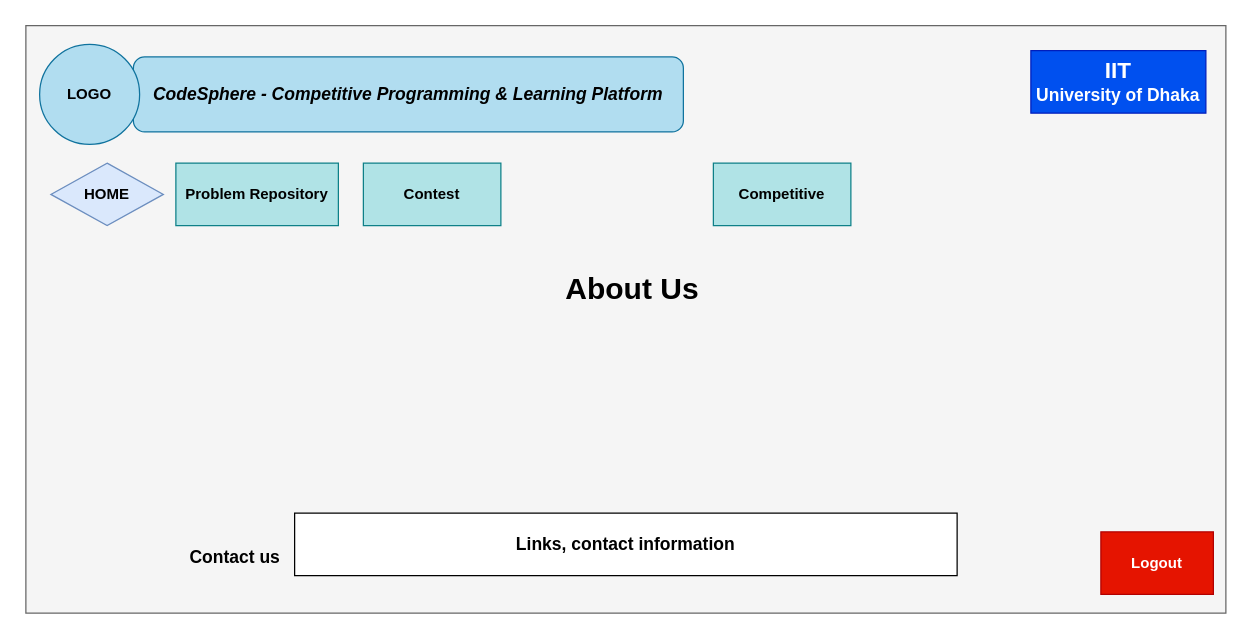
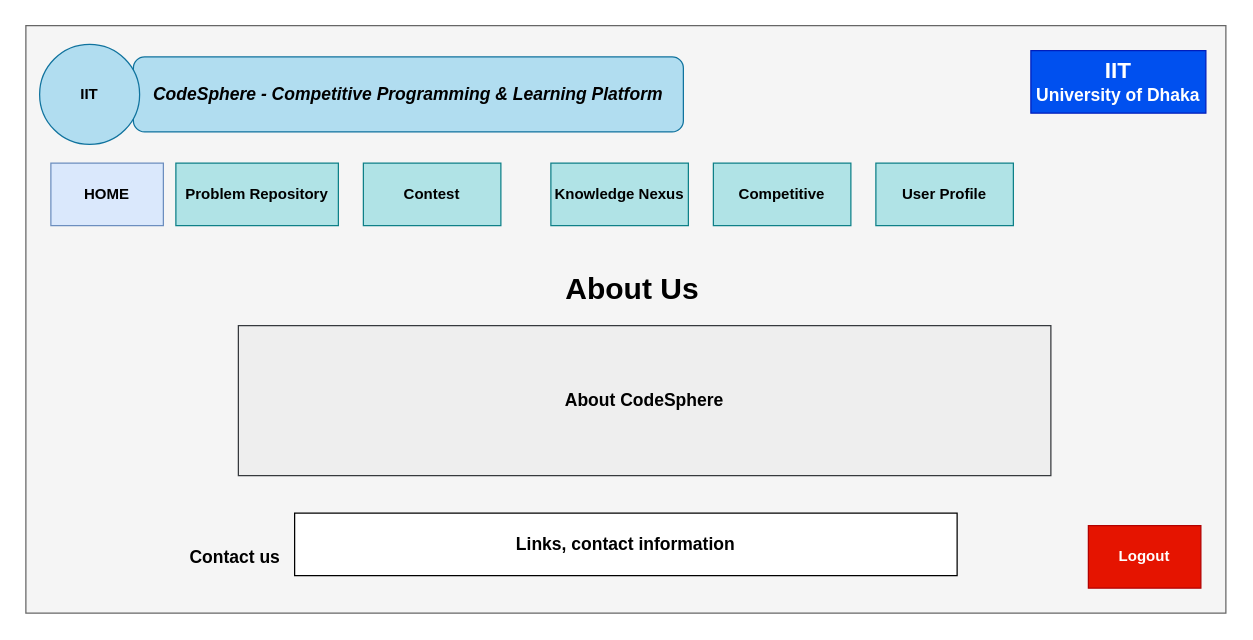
- <mxCell id="16" value="&lt;b&gt;LOGO&lt;/b&gt;" style="ellipse;whiteSpace=wrap;html=1;aspect=fixed;fillColor=#b1ddf0;strokeColor=#10739e;" vertex="1" parent="1"><mxGeometry x="31" y="35" width="80" height="80" as="geometry" /></mxCell>
+ <mxCell id="16" value="&lt;b&gt;IIT&lt;/b&gt;" style="ellipse;whiteSpace=wrap;html=1;aspect=fixed;fillColor=#b1ddf0;strokeColor=#10739e;" vertex="1" parent="1"><mxGeometry x="31" y="35" width="80" height="80" as="geometry" /></mxCell>
- <mxCell id="3" value="&lt;b&gt;HOME&lt;/b&gt;" style="rhombus;whiteSpace=wrap;html=1;fillColor=#dae8fc;strokeColor=#6c8ebf;" parent="1" vertex="1"><mxGeometry x="40" y="130" width="90" height="50" as="geometry" /></mxCell>
+ <mxCell id="3" value="&lt;b&gt;HOME&lt;/b&gt;" style="rounded=0;whiteSpace=wrap;html=1;fillColor=#dae8fc;strokeColor=#6c8ebf;" parent="1" vertex="1"><mxGeometry x="40" y="130" width="90" height="50" as="geometry" /></mxCell>
+ <mxCell id="6" value="&lt;b&gt;Knowledge Nexus&lt;/b&gt;" style="rounded=0;whiteSpace=wrap;html=1;fillColor=#b0e3e6;strokeColor=#0e8088;" parent="1" vertex="1"><mxGeometry x="440" y="130" width="110" height="50" as="geometry" /></mxCell>
+ <mxCell id="8" value="&lt;b&gt;User Profile&lt;/b&gt;" style="rounded=0;whiteSpace=wrap;html=1;fillColor=#b0e3e6;strokeColor=#0e8088;" parent="1" vertex="1"><mxGeometry x="700" y="130" width="110" height="50" as="geometry" /></mxCell>
+ <mxCell id="11" value="&lt;b&gt;&lt;font style=&quot;font-size: 14px;&quot;&gt;About CodeSphere&lt;/font&gt;&lt;/b&gt;" style="text;html=1;align=center;verticalAlign=middle;whiteSpace=wrap;rounded=0;fillColor=#eeeeee;strokeColor=#36393d;" parent="1" vertex="1"><mxGeometry x="190" y="260" width="650" height="120" as="geometry" /></mxCell>
- <mxCell id="9" value="&lt;b&gt;Logout&lt;/b&gt;" style="rounded=0;whiteSpace=wrap;html=1;fillColor=#e51400;strokeColor=#B20000;fontColor=#ffffff;" parent="1" vertex="1"><mxGeometry x="880" y="425" width="90" height="50" as="geometry" /></mxCell>
+ <mxCell id="9" value="&lt;b&gt;Logout&lt;/b&gt;" style="rounded=0;whiteSpace=wrap;html=1;fillColor=#e51400;strokeColor=#B20000;fontColor=#ffffff;" parent="1" vertex="1"><mxGeometry x="870" y="420" width="90" height="50" as="geometry" /></mxCell>
